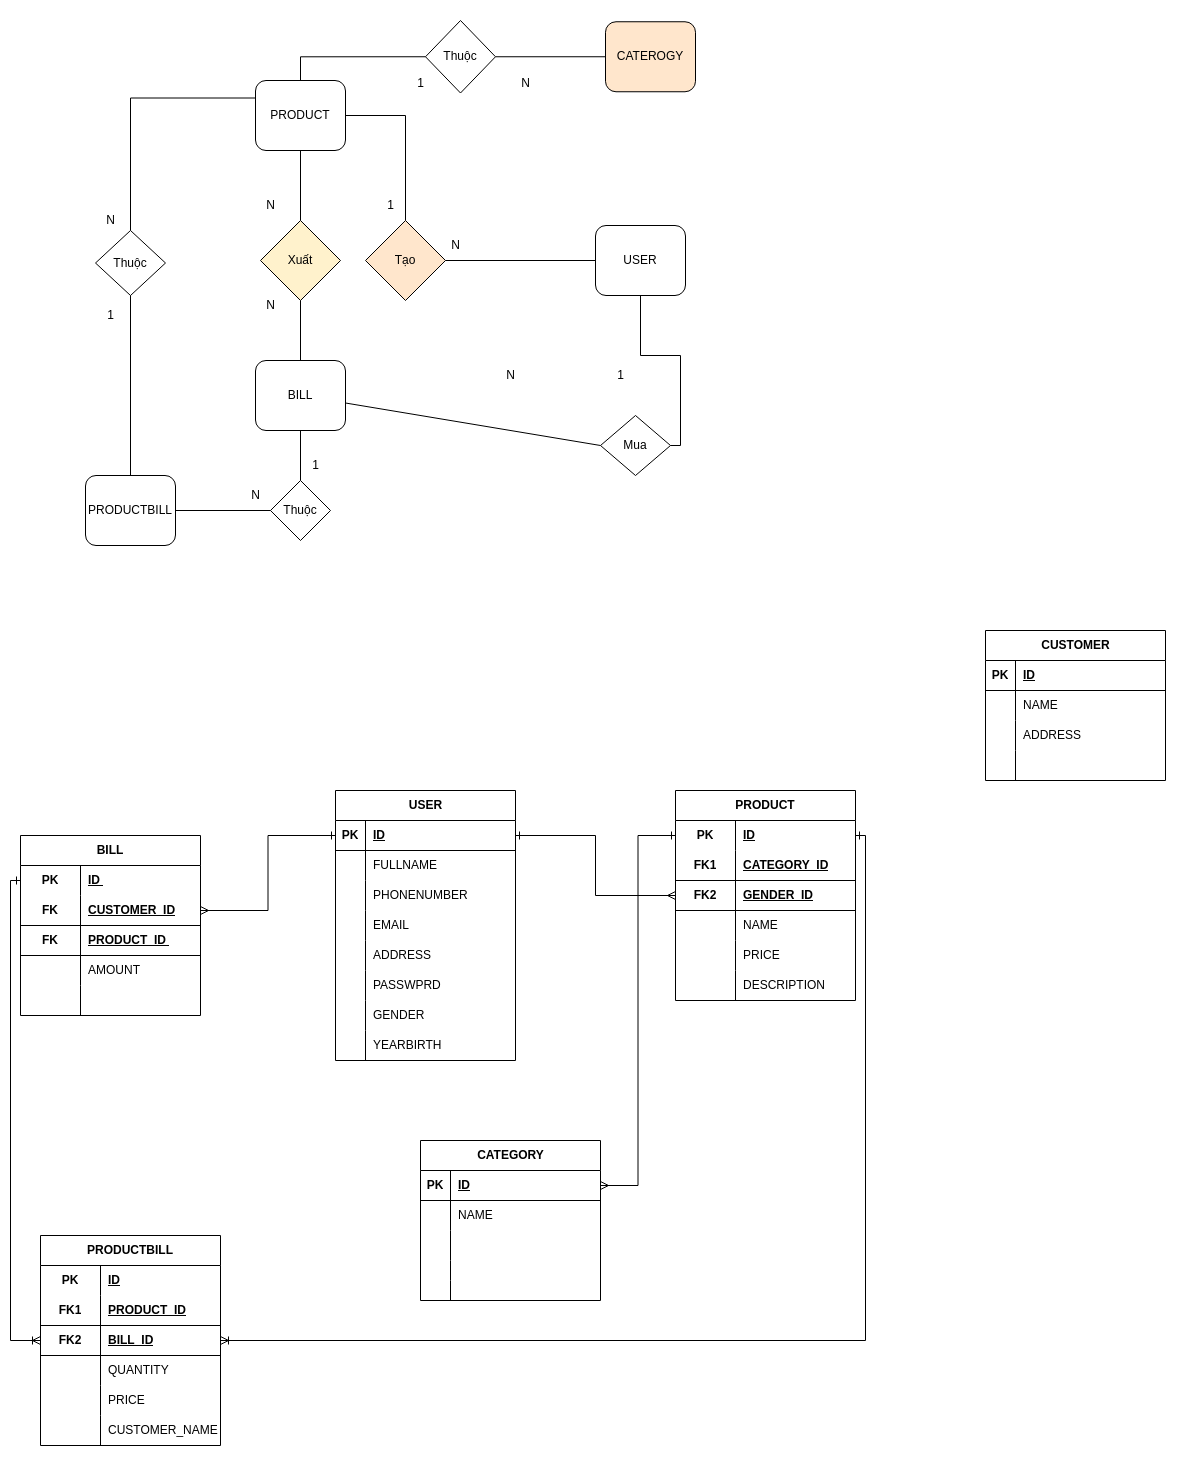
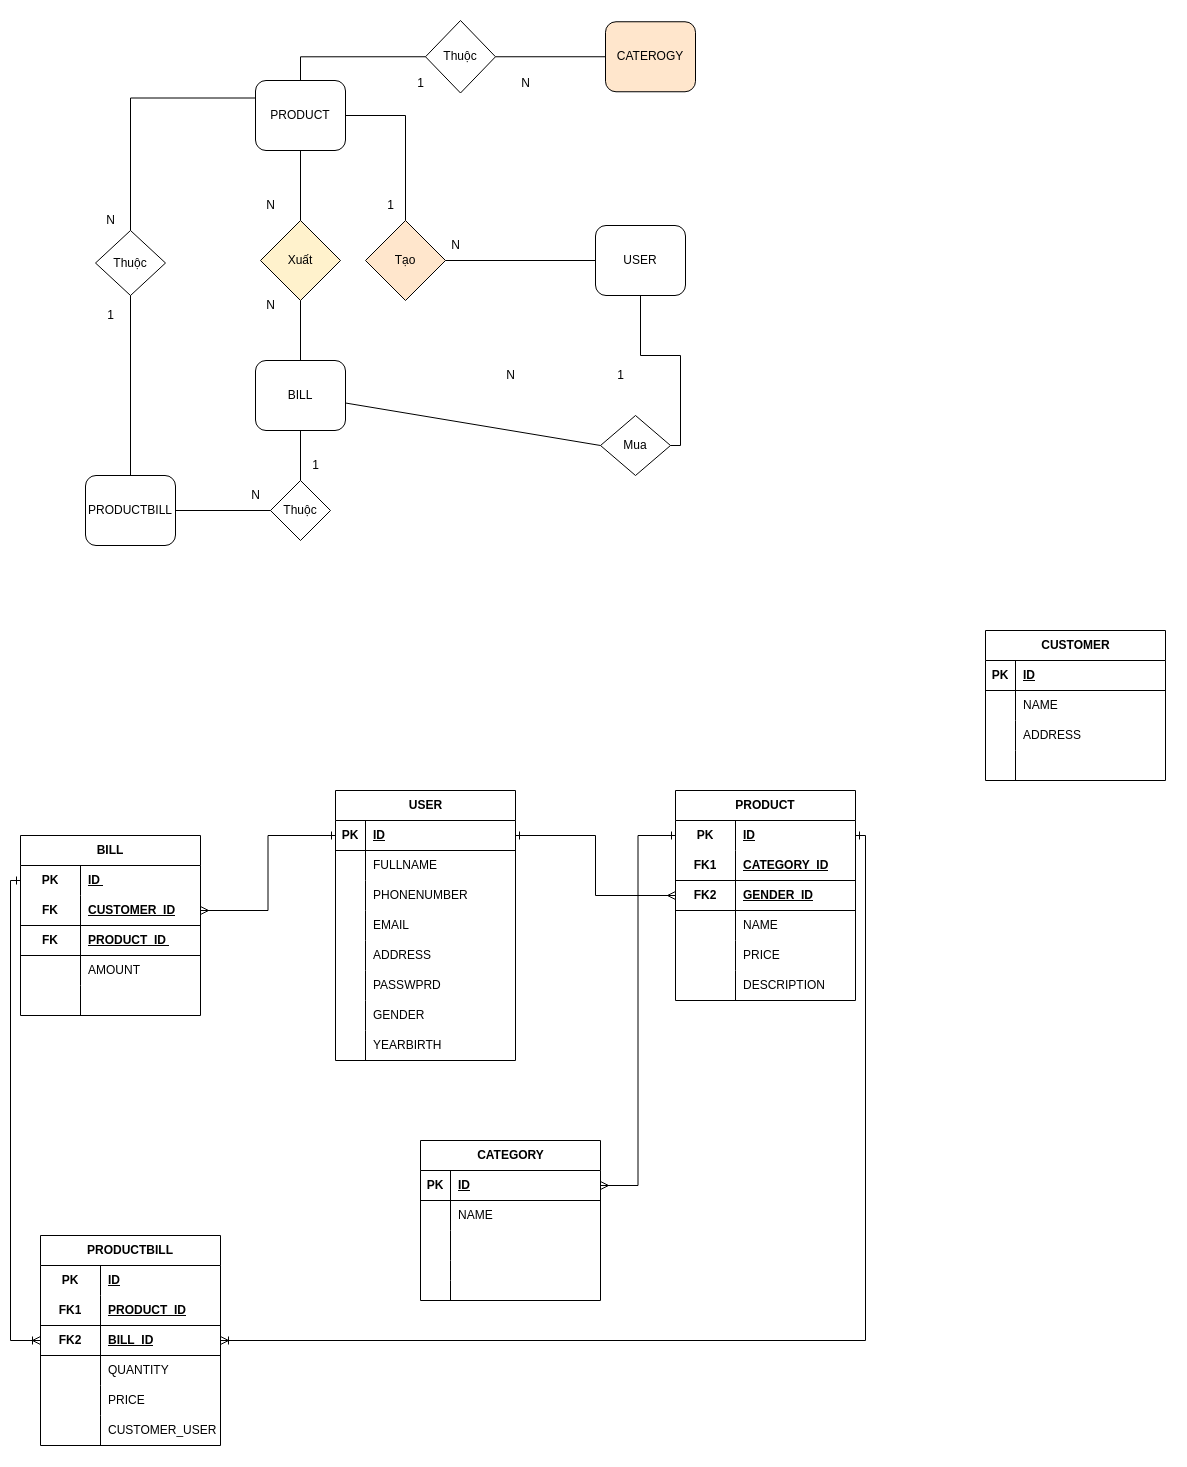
- <mxCell id="109" value="CUSTOMER_NAME" style="shape=partialRectangle;connectable=0;fillColor=none;top=0;left=0;bottom=0;right=0;align=left;spacingLeft=6;overflow=hidden;html=1;whiteSpace=wrap;strokeColor=default;fontFamily=Helvetica;fontSize=12;fontColor=default;startSize=30;" parent="107" vertex="1"><mxGeometry x="60" width="120" height="30" as="geometry"><mxRectangle width="120" height="30" as="alternateBounds" /></mxGeometry></mxCell>
+ <mxCell id="109" value="CUSTOMER_USER" style="shape=partialRectangle;connectable=0;fillColor=none;top=0;left=0;bottom=0;right=0;align=left;spacingLeft=6;overflow=hidden;html=1;whiteSpace=wrap;strokeColor=default;fontFamily=Helvetica;fontSize=12;fontColor=default;startSize=30;" parent="107" vertex="1"><mxGeometry x="60" width="120" height="30" as="geometry"><mxRectangle width="120" height="30" as="alternateBounds" /></mxGeometry></mxCell>
